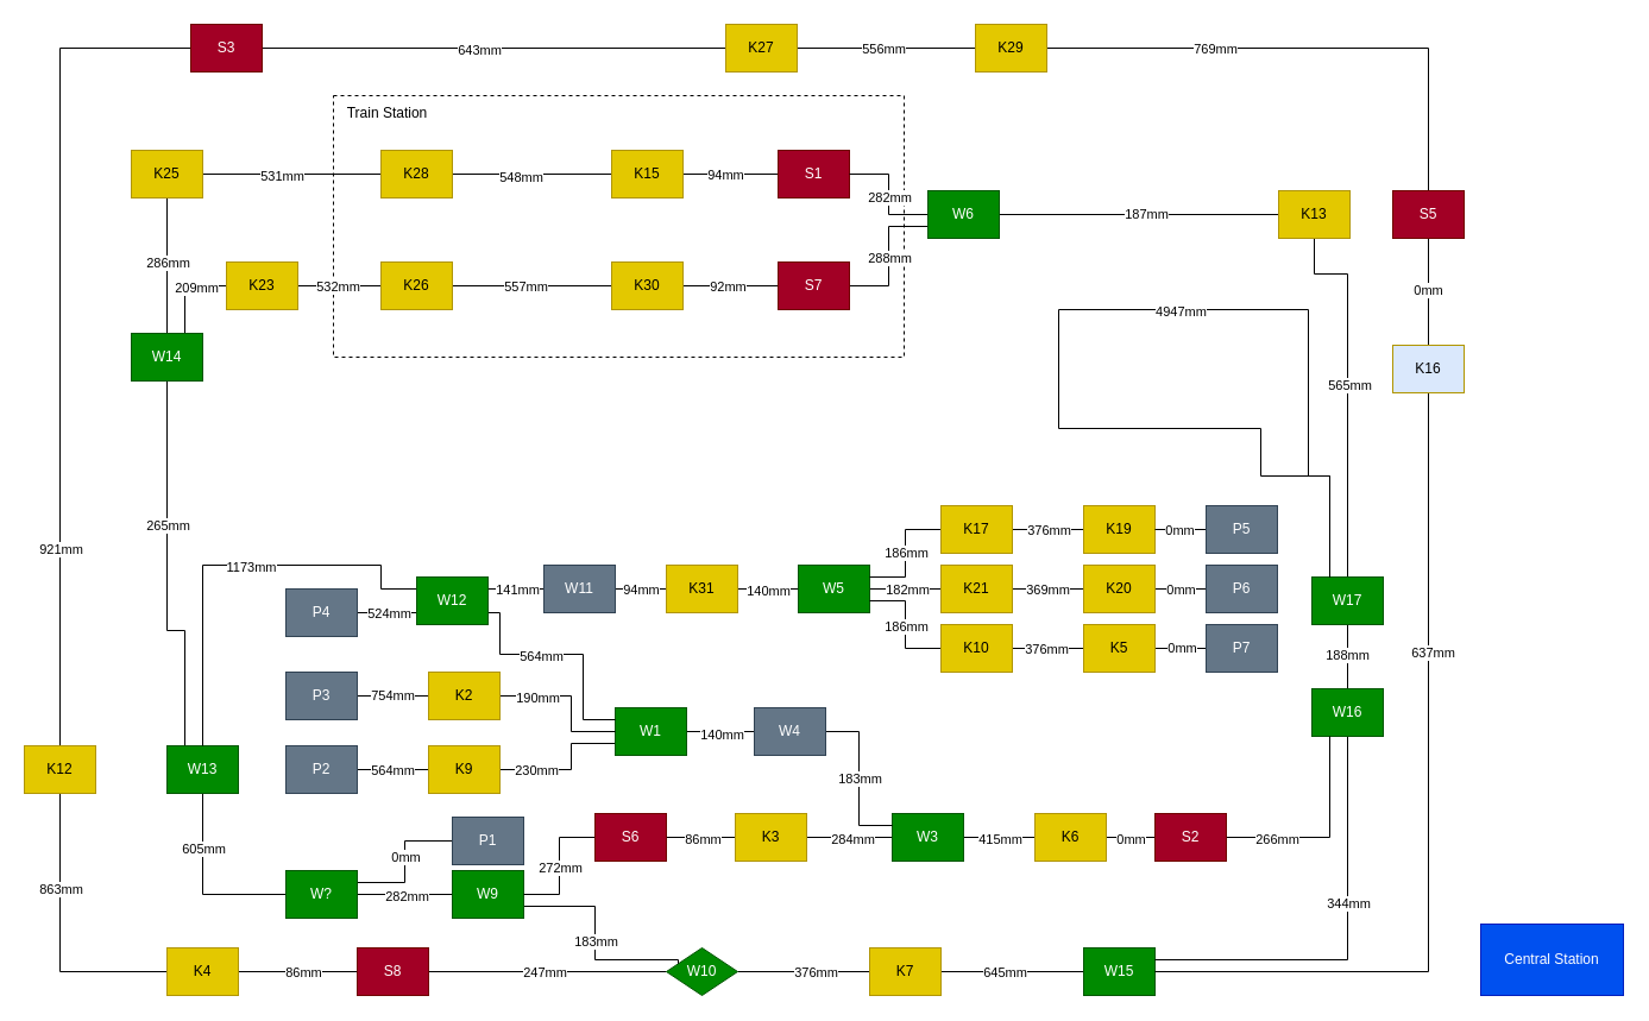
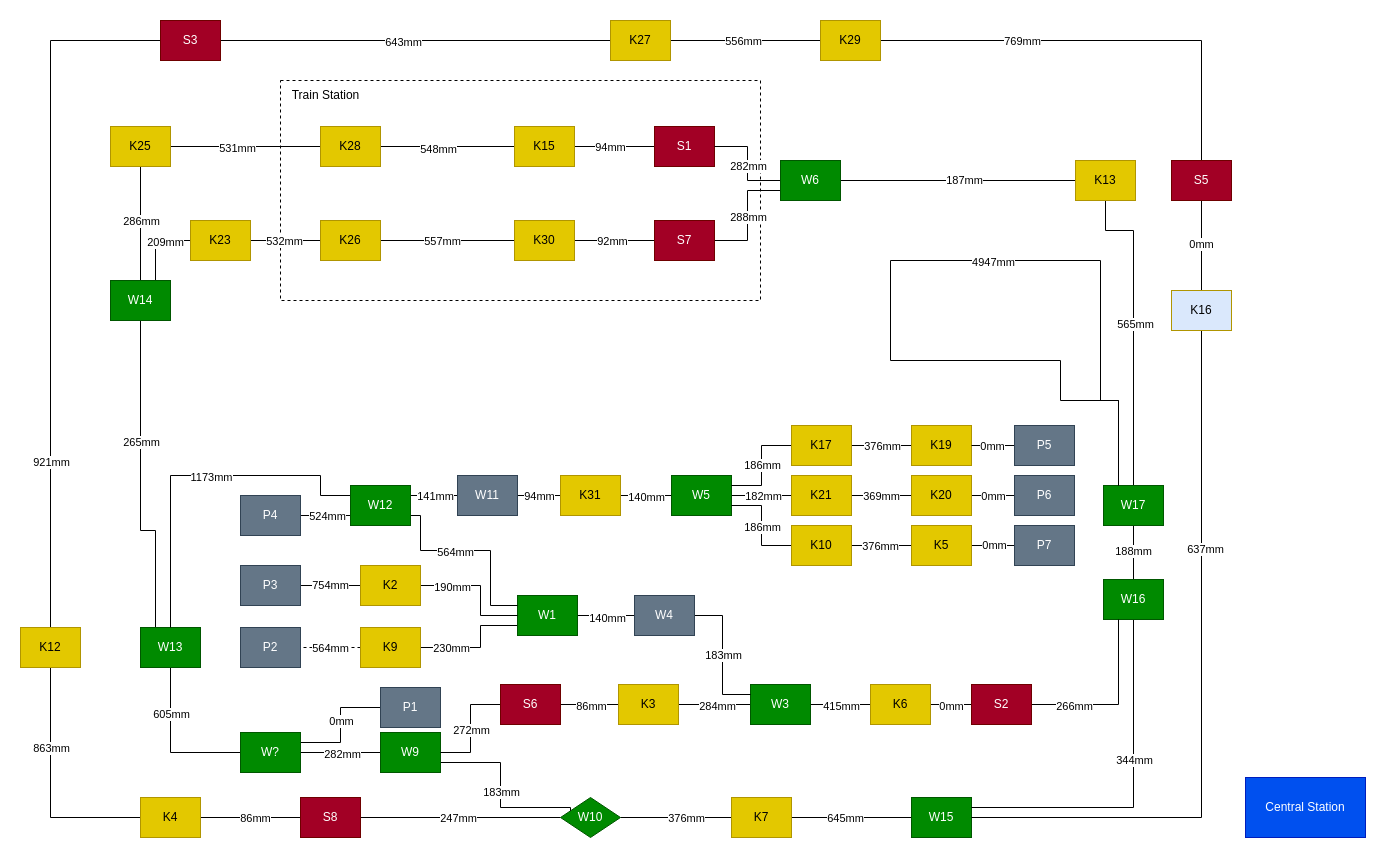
- <mxCell id="118" value="" style="edgeStyle=orthogonalEdgeStyle;rounded=0;orthogonalLoop=1;jettySize=auto;html=1;endArrow=none;startFill=0;" parent="1" source="120" target="121" edge="1"><mxGeometry relative="1" as="geometry" /></mxCell>
+ <mxCell id="118" value="" style="edgeStyle=orthogonalEdgeStyle;rounded=0;orthogonalLoop=1;jettySize=auto;html=1;endArrow=none;startFill=0;dashed=1;" parent="1" source="120" target="121" edge="1"><mxGeometry relative="1" as="geometry" /></mxCell>
